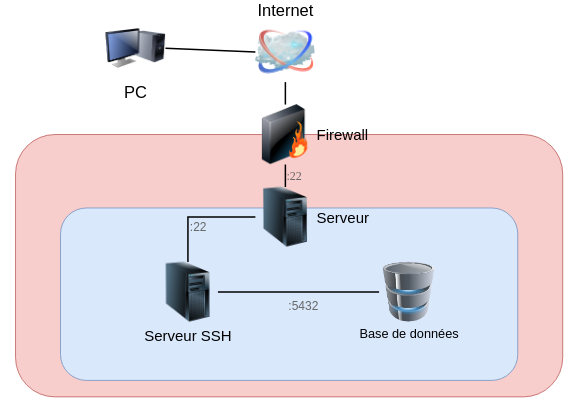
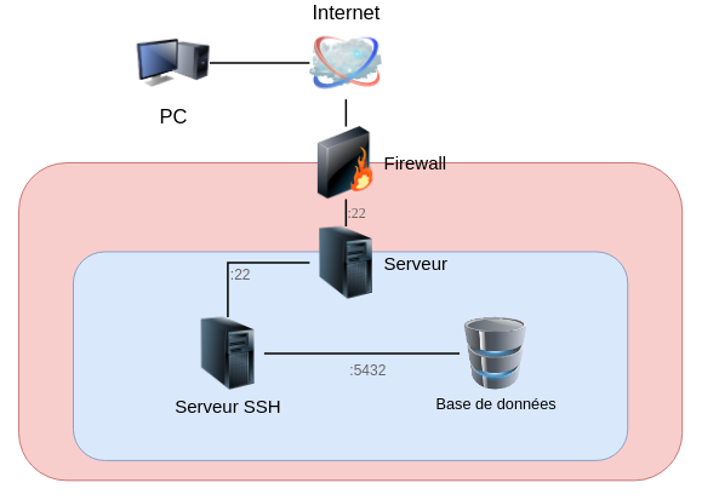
- <mxCell id="8" value="PC" style="image;html=1;labelBackgroundColor=#ffffff;image=img/lib/clip_art/computers/Monitor_Tower_128x128.png;rounded=1;shadow=0;comic=0;strokeWidth=2;fontSize=22" parent="1" vertex="1"><mxGeometry x="140" y="15" width="80" height="80" as="geometry" /></mxCell>
+ <mxCell id="8" value="PC" style="image;html=1;labelBackgroundColor=#ffffff;image=img/lib/clip_art/computers/Monitor_Tower_128x128.png;rounded=1;shadow=0;comic=0;strokeWidth=2;fontSize=22" parent="1" vertex="1"><mxGeometry x="150" y="20" width="80" height="80" as="geometry" /></mxCell>
